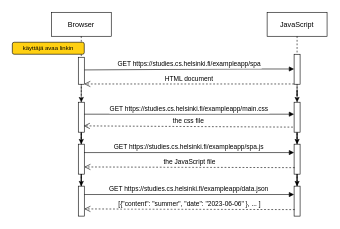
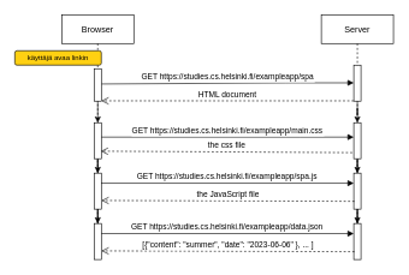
- <mxCell id="8" value="JavaScript" style="shape=umlLifeline;perimeter=lifelinePerimeter;container=1;collapsible=0;recursiveResize=0;rounded=0;shadow=0;strokeWidth=1;" vertex="1" parent="1"><mxGeometry x="445" y="20" width="100" height="290" as="geometry" /></mxCell>
+ <mxCell id="8" value="Server" style="shape=umlLifeline;perimeter=lifelinePerimeter;container=1;collapsible=0;recursiveResize=0;rounded=0;shadow=0;strokeWidth=1;" vertex="1" parent="1"><mxGeometry x="445" y="20" width="100" height="290" as="geometry" /></mxCell>
